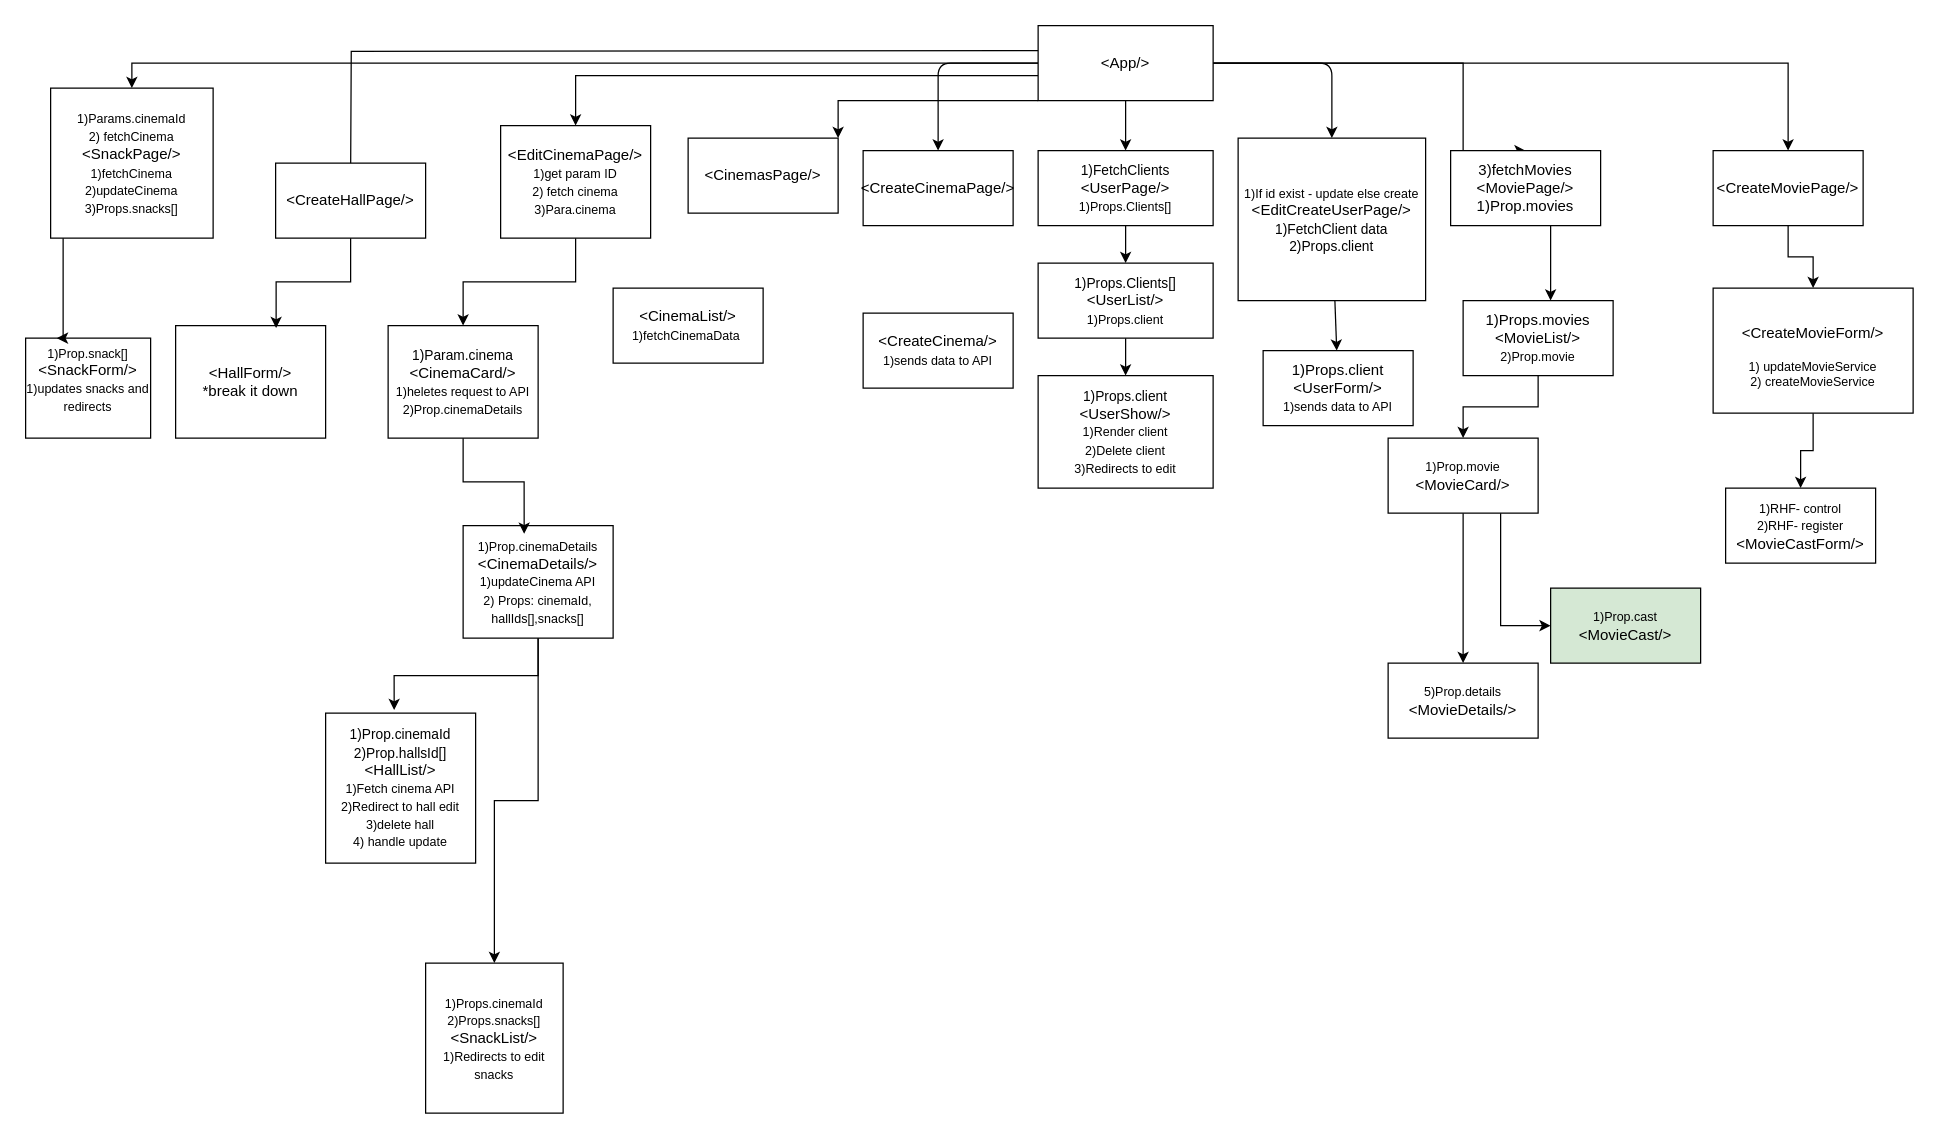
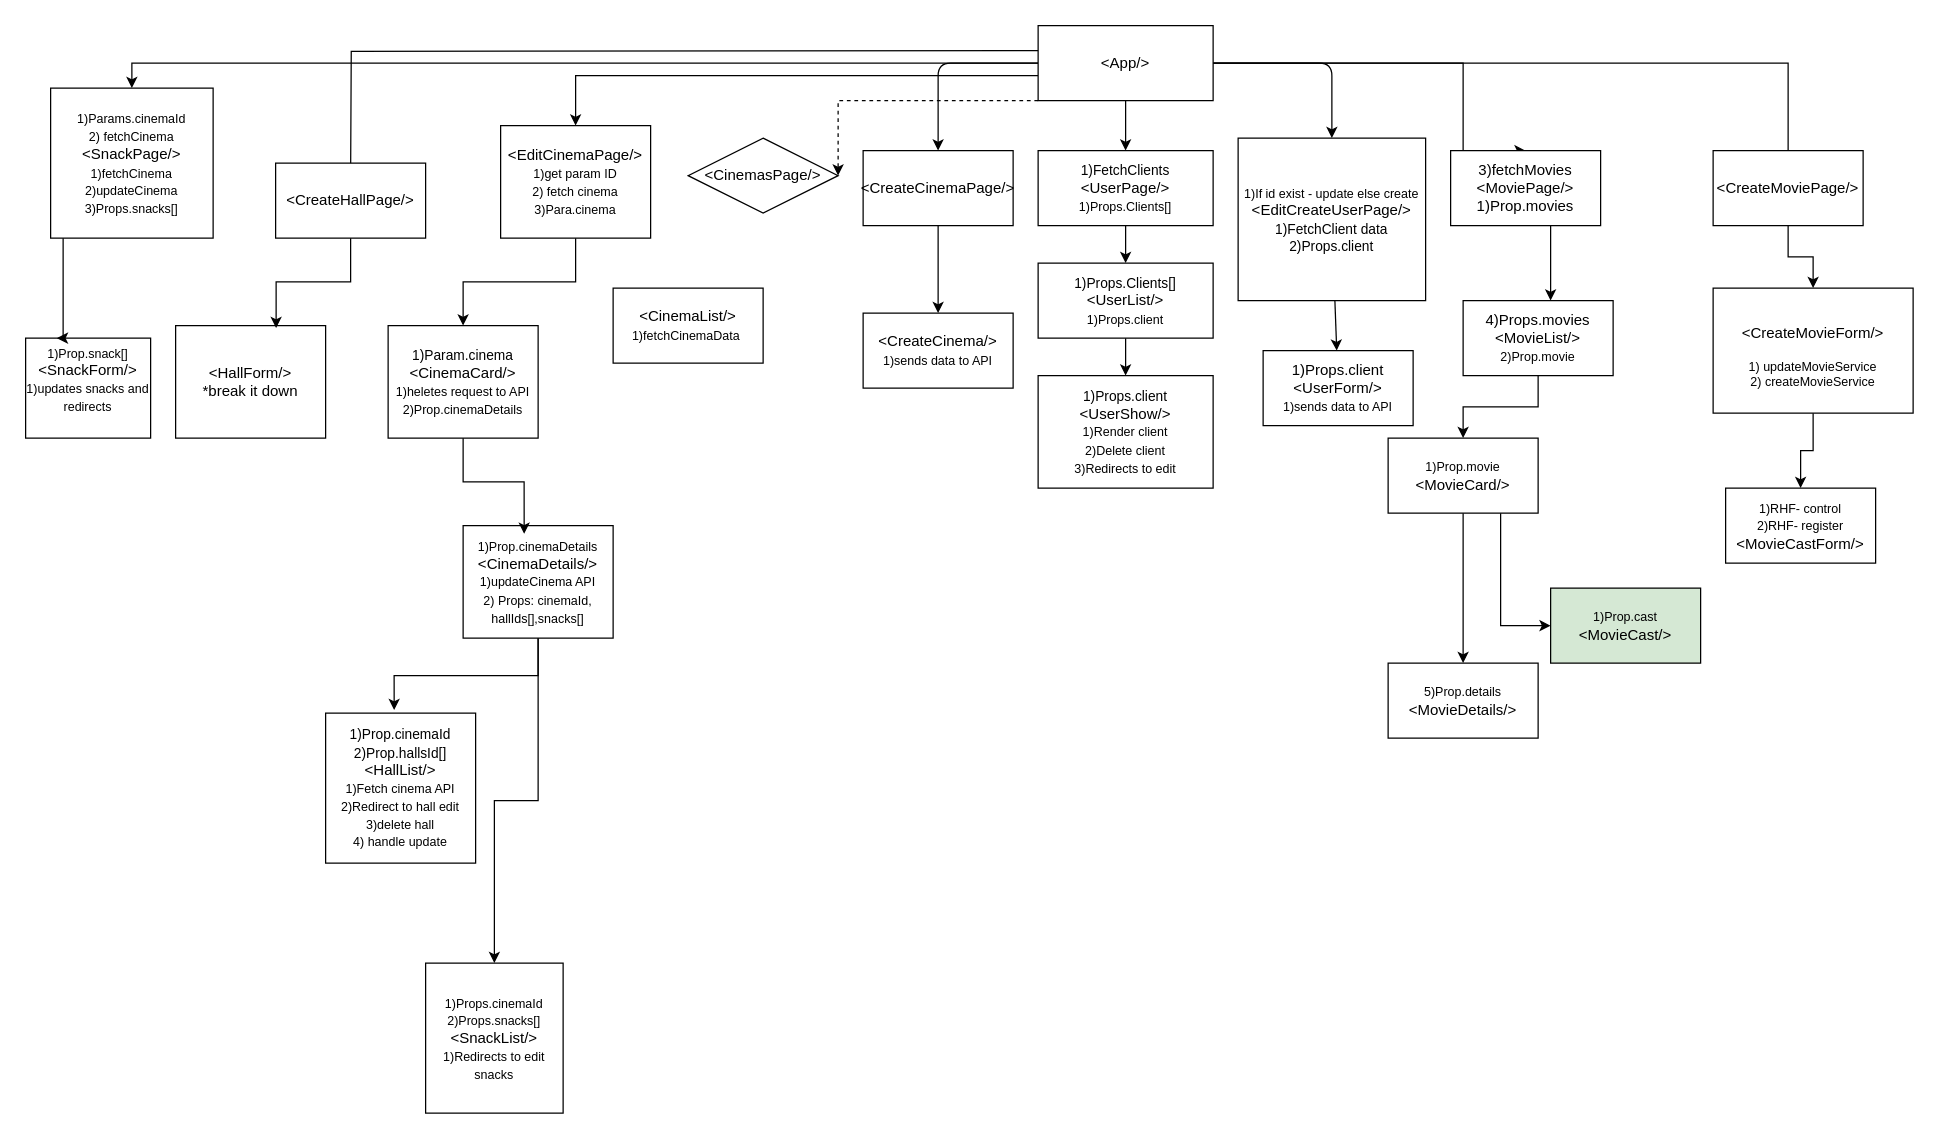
- <mxCell id="5" style="edgeStyle=orthogonalEdgeStyle;rounded=0;orthogonalLoop=1;jettySize=auto;html=1;" parent="1" source="11" target="18" edge="1"><mxGeometry relative="1" as="geometry"><Array as="points"><mxPoint x="930" y="80" /><mxPoint x="670" y="80" /></Array></mxGeometry></mxCell>
+ <mxCell id="5" style="edgeStyle=orthogonalEdgeStyle;rounded=0;orthogonalLoop=1;jettySize=auto;html=1;dashed=1;" parent="1" source="11" target="18" edge="1"><mxGeometry relative="1" as="geometry"><Array as="points"><mxPoint x="930" y="80" /><mxPoint x="670" y="80" /></Array></mxGeometry></mxCell>
- <mxCell id="6" style="edgeStyle=orthogonalEdgeStyle;rounded=0;orthogonalLoop=1;jettySize=auto;html=1;" parent="1" source="11" target="17" edge="1"><mxGeometry relative="1" as="geometry"><mxPoint x="1450" y="110" as="targetPoint" /></mxGeometry></mxCell>
+ <mxCell id="6" style="edgeStyle=orthogonalEdgeStyle;rounded=0;orthogonalLoop=1;jettySize=auto;html=1;endArrow=none;" parent="1" source="11" target="17" edge="1"><mxGeometry relative="1" as="geometry"><mxPoint x="1450" y="110" as="targetPoint" /></mxGeometry></mxCell>
- <mxCell id="18" value="&amp;lt;CinemasPage/&amp;gt;" style="rounded=0;whiteSpace=wrap;html=1;strokeColor=default;fontFamily=Helvetica;" parent="1" vertex="1"><mxGeometry x="550" y="110" width="120" height="60" as="geometry" /></mxCell>
+ <mxCell id="18" value="&amp;lt;CinemasPage/&amp;gt;" style="rhombus;whiteSpace=wrap;html=1;strokeColor=default;fontFamily=Helvetica;" parent="1" vertex="1"><mxGeometry x="550" y="110" width="120" height="60" as="geometry" /></mxCell>
+ <mxCell id="19" value="" style="edgeStyle=orthogonalEdgeStyle;rounded=0;orthogonalLoop=1;jettySize=auto;html=1;" parent="1" source="20" target="33" edge="1"><mxGeometry relative="1" as="geometry"><Array as="points"><mxPoint x="790" y="140" /></Array></mxGeometry></mxCell>
- <mxCell id="35" value="&lt;div&gt;1)Props.movies&lt;/div&gt;&amp;lt;MovieList/&amp;gt;&lt;div&gt;&lt;font size=&quot;1&quot;&gt;2)Prop.movie&lt;/font&gt;&lt;/div&gt;" style="rounded=0;whiteSpace=wrap;html=1;strokeColor=default;fontFamily=Helvetica;" parent="1" vertex="1"><mxGeometry x="1170" y="240" width="120" height="60" as="geometry" /></mxCell>
+ <mxCell id="35" value="&lt;div&gt;4)Props.movies&lt;/div&gt;&amp;lt;MovieList/&amp;gt;&lt;div&gt;&lt;font size=&quot;1&quot;&gt;2)Prop.movie&lt;/font&gt;&lt;/div&gt;" style="rounded=0;whiteSpace=wrap;html=1;strokeColor=default;fontFamily=Helvetica;" parent="1" vertex="1"><mxGeometry x="1170" y="240" width="120" height="60" as="geometry" /></mxCell>
